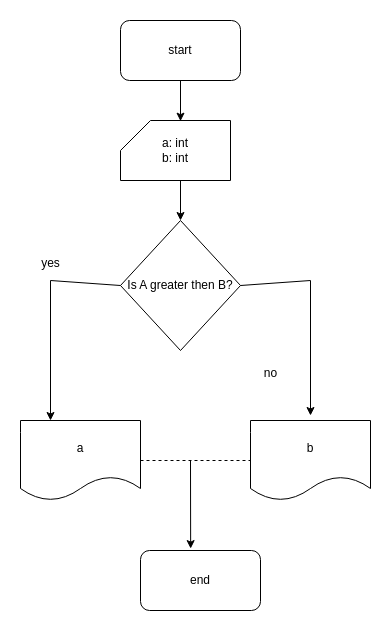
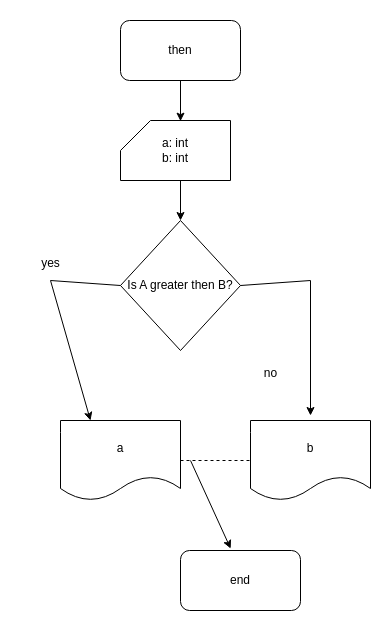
- <mxCell id="2" value="start" style="rounded=1;whiteSpace=wrap;html=1;" vertex="1" parent="1"><mxGeometry x="120" y="20" width="120" height="60" as="geometry" /></mxCell>
+ <mxCell id="2" value="then" style="rounded=1;whiteSpace=wrap;html=1;" vertex="1" parent="1"><mxGeometry x="120" y="20" width="120" height="60" as="geometry" /></mxCell>
- <mxCell id="5" value="a" style="shape=document;whiteSpace=wrap;html=1;boundedLbl=1;" vertex="1" parent="1"><mxGeometry x="20" y="420" width="120" height="80" as="geometry" /></mxCell>
+ <mxCell id="5" value="a" style="shape=document;whiteSpace=wrap;html=1;boundedLbl=1;" vertex="1" parent="1"><mxGeometry x="60" y="420" width="120" height="80" as="geometry" /></mxCell>
- <mxCell id="6" value="end" style="rounded=1;whiteSpace=wrap;html=1;" vertex="1" parent="1"><mxGeometry x="140" y="550" width="120" height="60" as="geometry" /></mxCell>
+ <mxCell id="6" value="end" style="rounded=1;whiteSpace=wrap;html=1;" vertex="1" parent="1"><mxGeometry x="180" y="550" width="120" height="60" as="geometry" /></mxCell>
